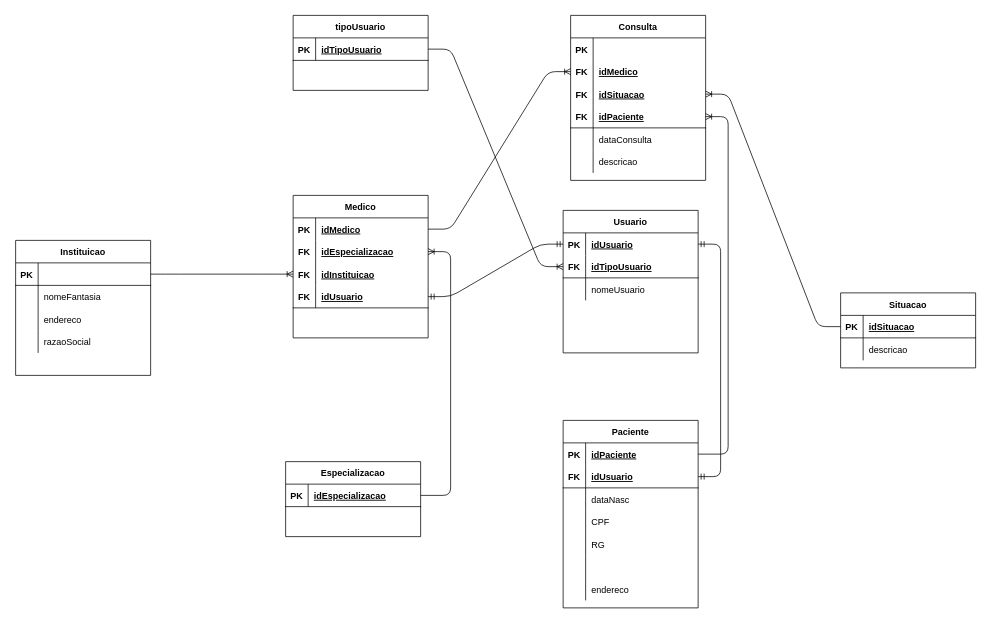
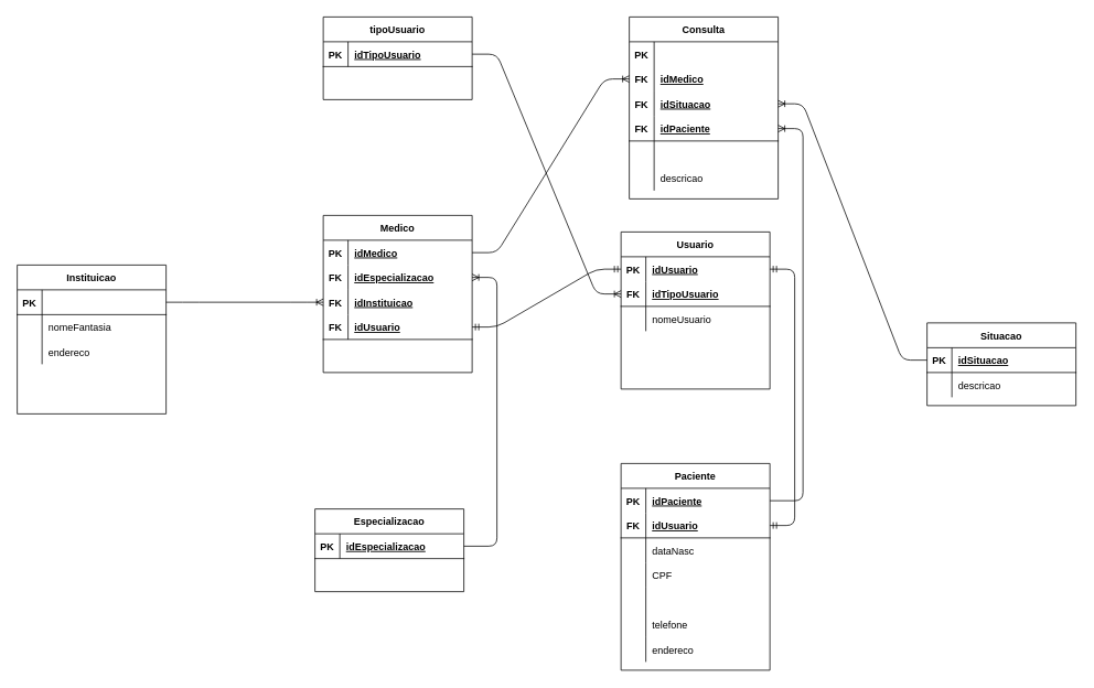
- <mxCell id="100" value="dataConsulta" style="shape=partialRectangle;connectable=0;fillColor=none;top=0;left=0;bottom=0;right=0;align=left;spacingLeft=6;overflow=hidden;" parent="98" vertex="1"><mxGeometry x="30" width="150" height="30" as="geometry" /></mxCell>
- <mxCell id="77" value="razaoSocial" style="shape=partialRectangle;connectable=0;fillColor=none;top=0;left=0;bottom=0;right=0;align=left;spacingLeft=6;overflow=hidden;" parent="75" vertex="1"><mxGeometry x="30" width="150" height="30" as="geometry" /></mxCell>
- <mxCell id="52" value="RG" style="shape=partialRectangle;connectable=0;fillColor=none;top=0;left=0;bottom=0;right=0;align=left;spacingLeft=6;overflow=hidden;" parent="50" vertex="1"><mxGeometry x="30" width="150" height="30" as="geometry" /></mxCell>
+ <mxCell id="55" value="telefone" style="shape=partialRectangle;connectable=0;fillColor=none;top=0;left=0;bottom=0;right=0;align=left;spacingLeft=6;overflow=hidden;" parent="53" vertex="1"><mxGeometry x="30" width="150" height="30" as="geometry" /></mxCell>
